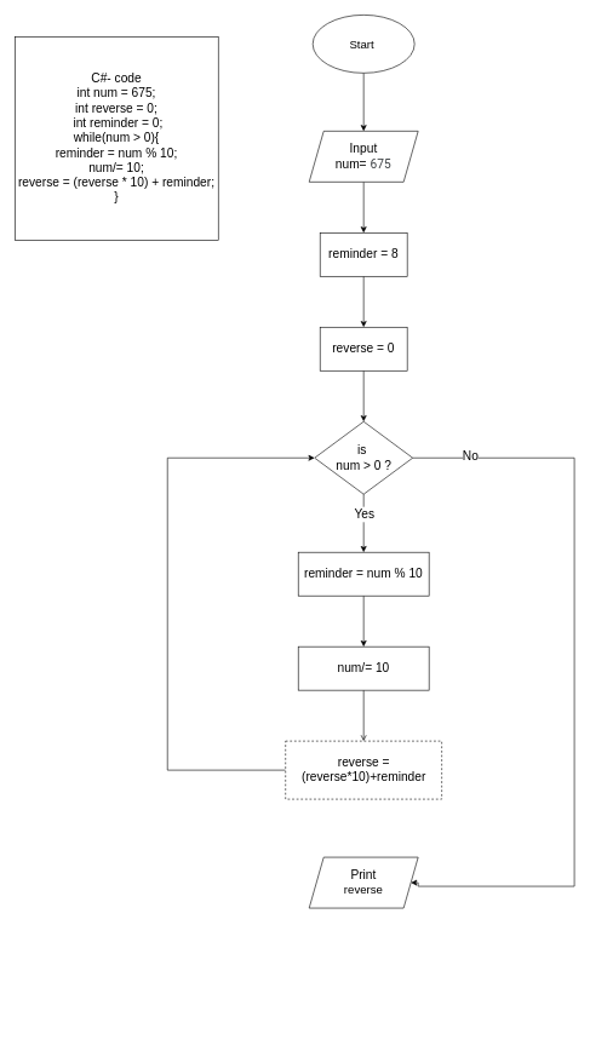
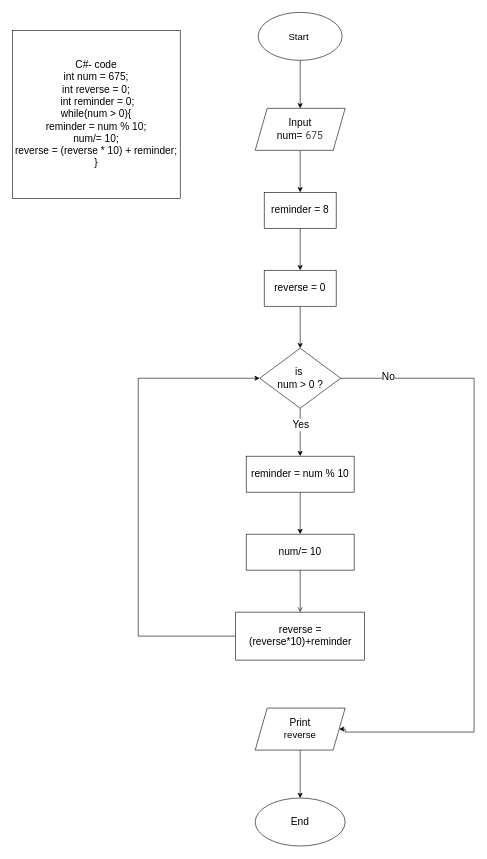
- <mxCell id="20" value="reverse = (reverse*10)+reminder" style="rounded=0;whiteSpace=wrap;html=1;fontSize=17;dashed=1;" parent="1" vertex="1"><mxGeometry x="392.5" y="1020" width="215" height="80" as="geometry" /></mxCell>
+ <mxCell id="20" value="reverse = (reverse*10)+reminder" style="rounded=0;whiteSpace=wrap;html=1;fontSize=17;" parent="1" vertex="1"><mxGeometry x="392.5" y="1020" width="215" height="80" as="geometry" /></mxCell>
+ <mxCell id="22" style="edgeStyle=orthogonalEdgeStyle;rounded=0;orthogonalLoop=1;jettySize=auto;html=1;fontSize=17;" parent="1" source="23" target="21" edge="1"><mxGeometry relative="1" as="geometry" /></mxCell>
+ <mxCell id="21" value="End" style="ellipse;whiteSpace=wrap;html=1;fontSize=17;" parent="1" vertex="1"><mxGeometry x="425" y="1330" width="150" height="80" as="geometry" /></mxCell>
